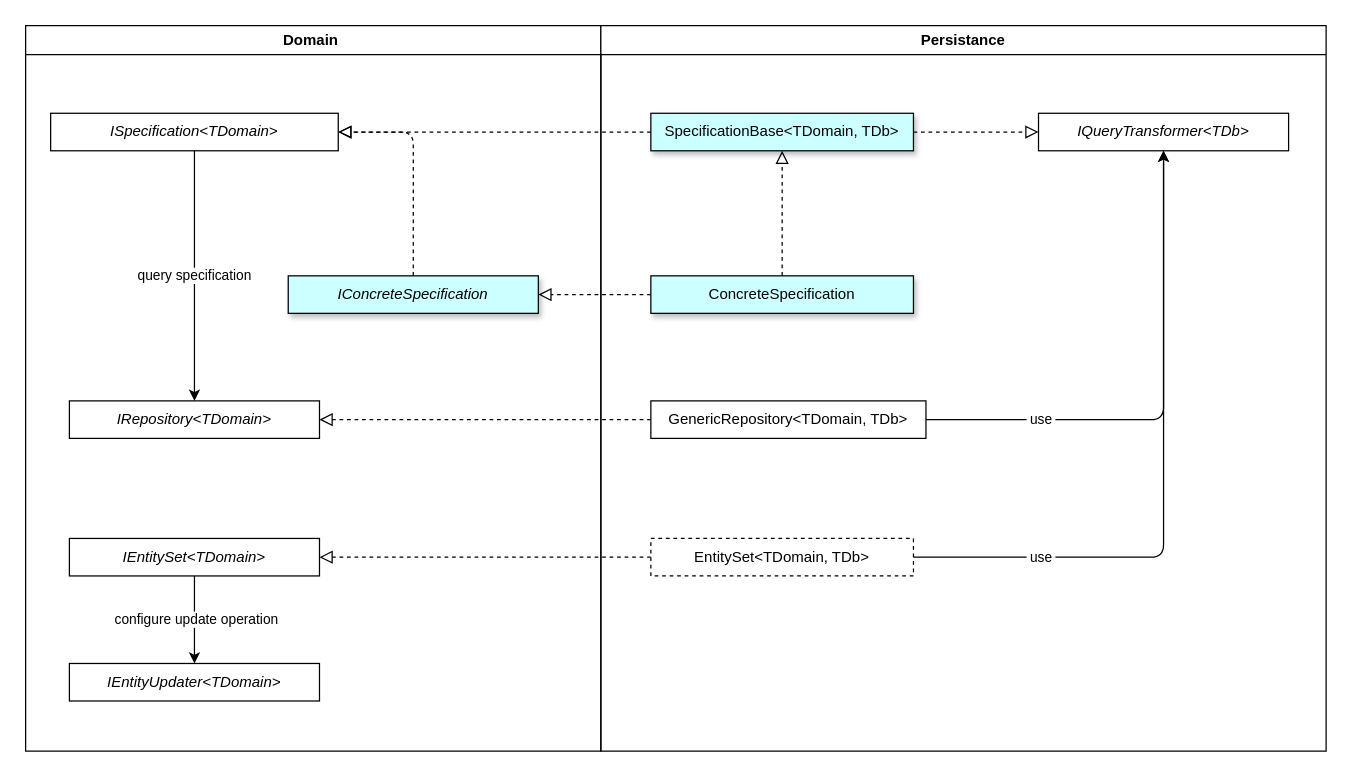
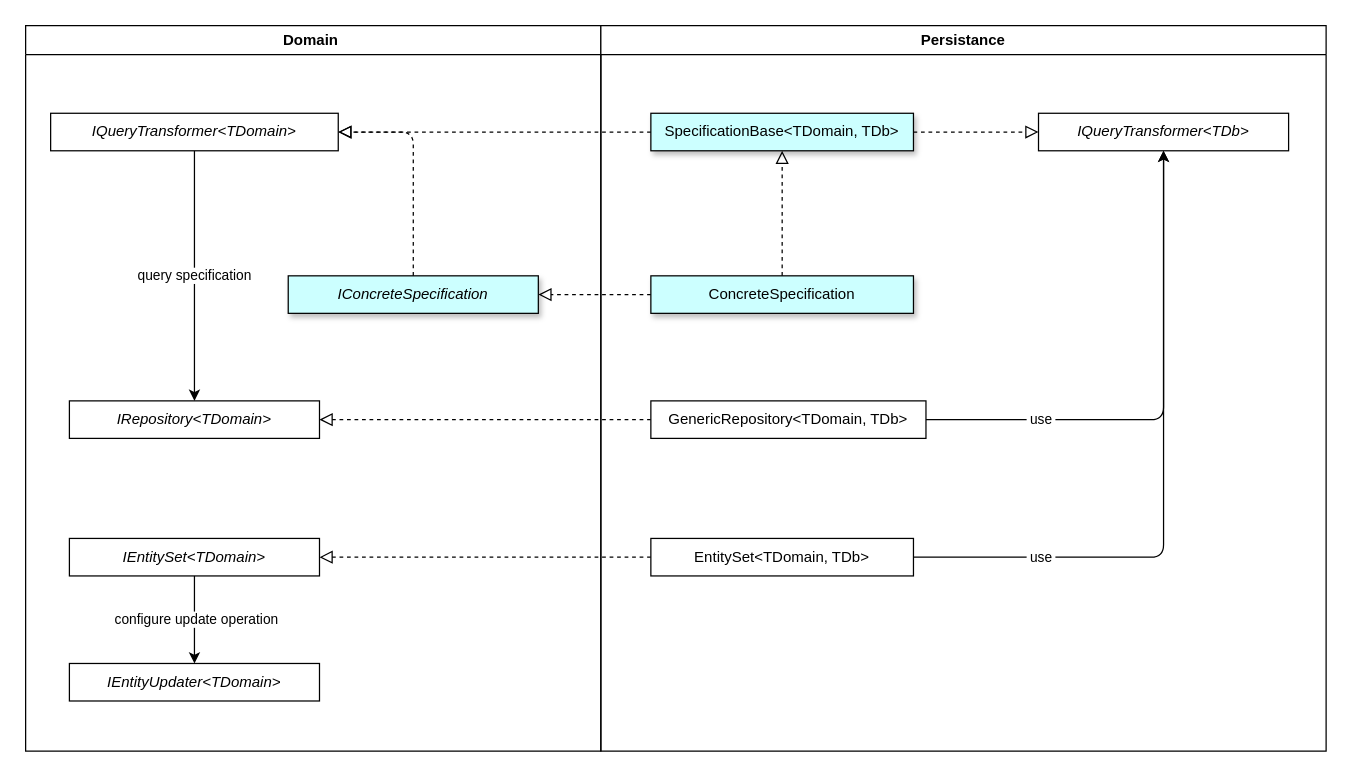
- <mxCell id="6" value="ISpecification&amp;lt;TDomain&amp;gt;" style="rounded=0;whiteSpace=wrap;html=1;fontStyle=2" parent="1" vertex="1"><mxGeometry x="40" y="90" width="230" height="30" as="geometry" /></mxCell>
+ <mxCell id="6" value="IQueryTransformer&amp;lt;TDomain&amp;gt;" style="rounded=0;whiteSpace=wrap;html=1;fontStyle=2" parent="1" vertex="1"><mxGeometry x="40" y="90" width="230" height="30" as="geometry" /></mxCell>
- <mxCell id="16" value="EntitySet&amp;lt;TDomain, TDb&amp;gt;" style="rounded=0;whiteSpace=wrap;html=1;dashed=1;" parent="13" vertex="1"><mxGeometry x="40" y="410" width="210" height="30" as="geometry" /></mxCell>
+ <mxCell id="16" value="EntitySet&amp;lt;TDomain, TDb&amp;gt;" style="rounded=0;whiteSpace=wrap;html=1;" parent="13" vertex="1"><mxGeometry x="40" y="410" width="210" height="30" as="geometry" /></mxCell>
